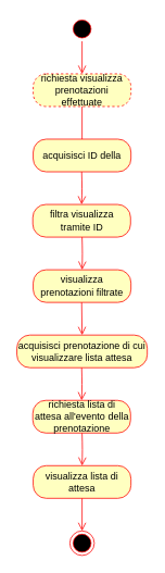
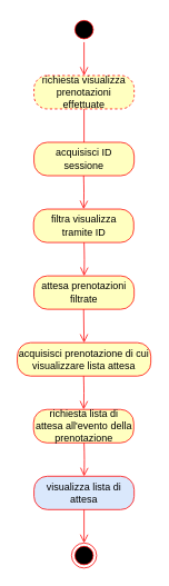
- <mxCell id="6" value="acquisisci ID della" style="rounded=1;whiteSpace=wrap;html=1;arcSize=40;fontColor=#000000;fillColor=#ffffc0;strokeColor=#ff0000;" vertex="1" parent="1"><mxGeometry x="40" y="170" width="120" height="40" as="geometry" /></mxCell>
+ <mxCell id="6" value="acquisisci ID sessione" style="rounded=1;whiteSpace=wrap;html=1;arcSize=40;fontColor=#000000;fillColor=#ffffc0;strokeColor=#ff0000;" vertex="1" parent="1"><mxGeometry x="40" y="170" width="120" height="40" as="geometry" /></mxCell>
- <mxCell id="10" value="visualizza prenotazioni filtrate" style="rounded=1;whiteSpace=wrap;html=1;arcSize=40;fontColor=#000000;fillColor=#ffffc0;strokeColor=#ff0000;" vertex="1" parent="1"><mxGeometry x="40" y="330" width="120" height="40" as="geometry" /></mxCell>
+ <mxCell id="10" value="attesa prenotazioni filtrate" style="rounded=1;whiteSpace=wrap;html=1;arcSize=40;fontColor=#000000;fillColor=#ffffc0;strokeColor=#ff0000;" vertex="1" parent="1"><mxGeometry x="40" y="330" width="120" height="40" as="geometry" /></mxCell>
- <mxCell id="17" value="visualizza lista di attesa" style="rounded=1;whiteSpace=wrap;html=1;arcSize=40;fontColor=#000000;fillColor=#ffffc0;strokeColor=#ff0000;" vertex="1" parent="1"><mxGeometry x="40" y="570" width="120" height="40" as="geometry" /></mxCell>
+ <mxCell id="17" value="visualizza lista di attesa" style="rounded=1;whiteSpace=wrap;html=1;arcSize=40;fontColor=#000000;fillColor=#dae8fc;strokeColor=#ff0000;" vertex="1" parent="1"><mxGeometry x="40" y="570" width="120" height="40" as="geometry" /></mxCell>
